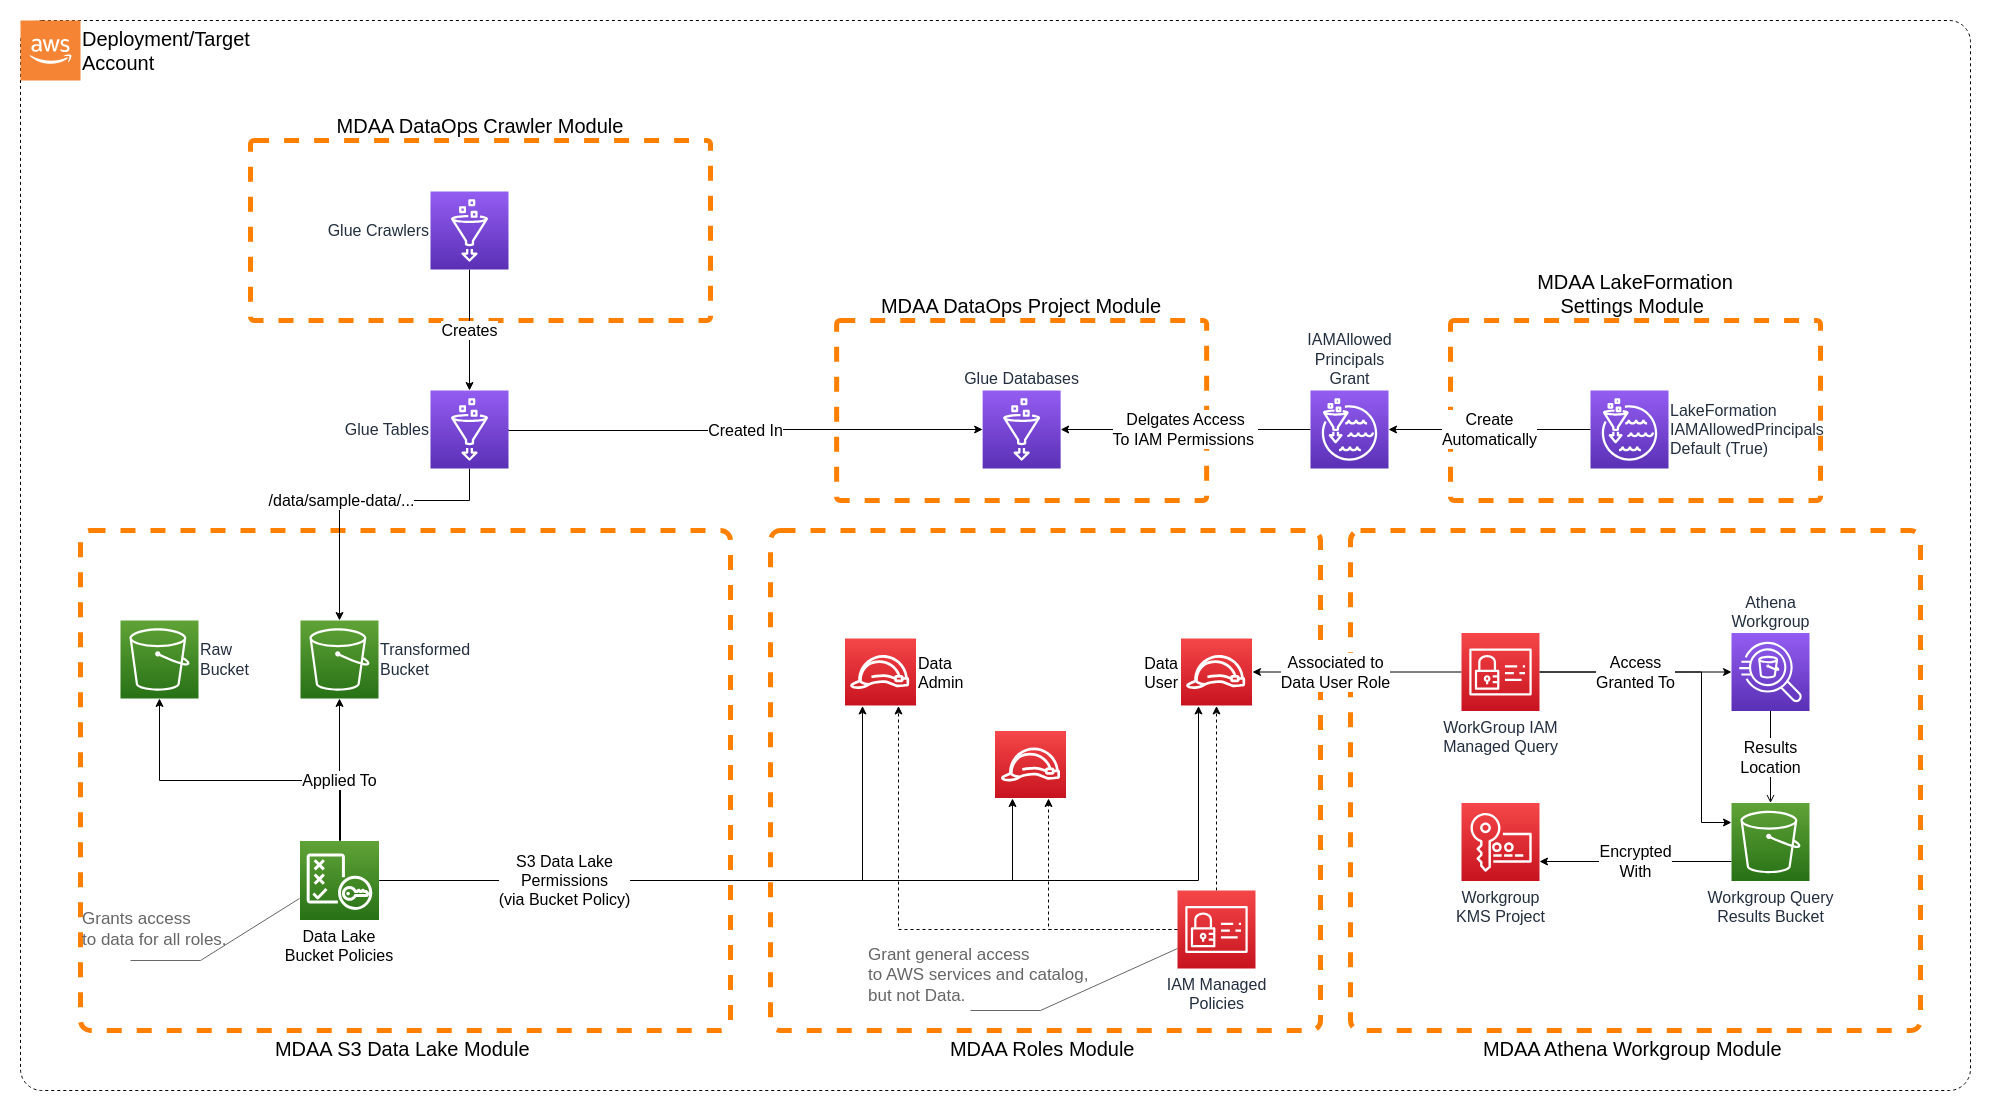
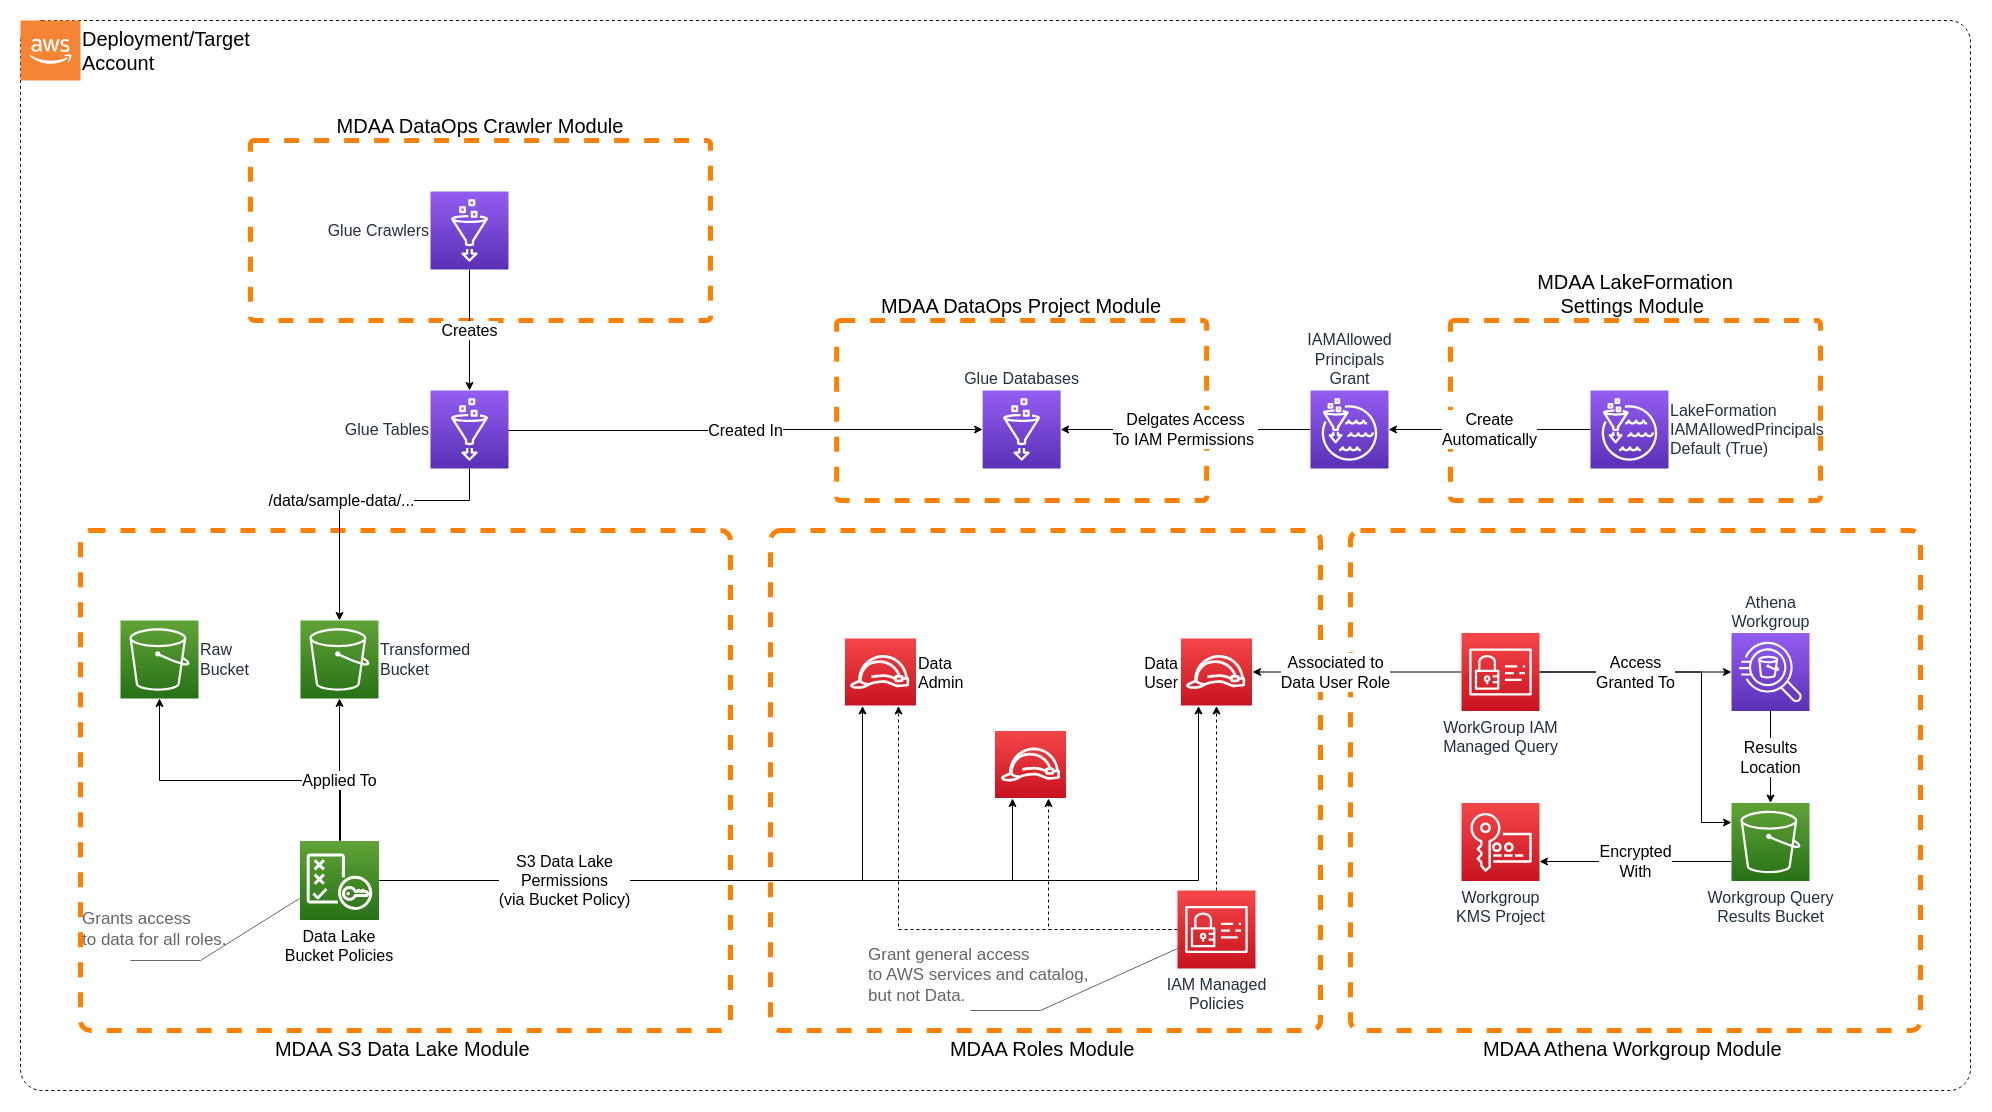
- <mxCell id="25" value="Results&lt;br&gt;Location" style="edgeStyle=orthogonalEdgeStyle;rounded=0;html=1;fontSize=16;endArrow=open;" parent="1" source="26" target="23" edge="1"><mxGeometry relative="1" as="geometry" /></mxCell>
+ <mxCell id="25" value="Results&lt;br&gt;Location" style="edgeStyle=orthogonalEdgeStyle;rounded=0;html=1;fontSize=16;" parent="1" source="26" target="23" edge="1"><mxGeometry relative="1" as="geometry" /></mxCell>
